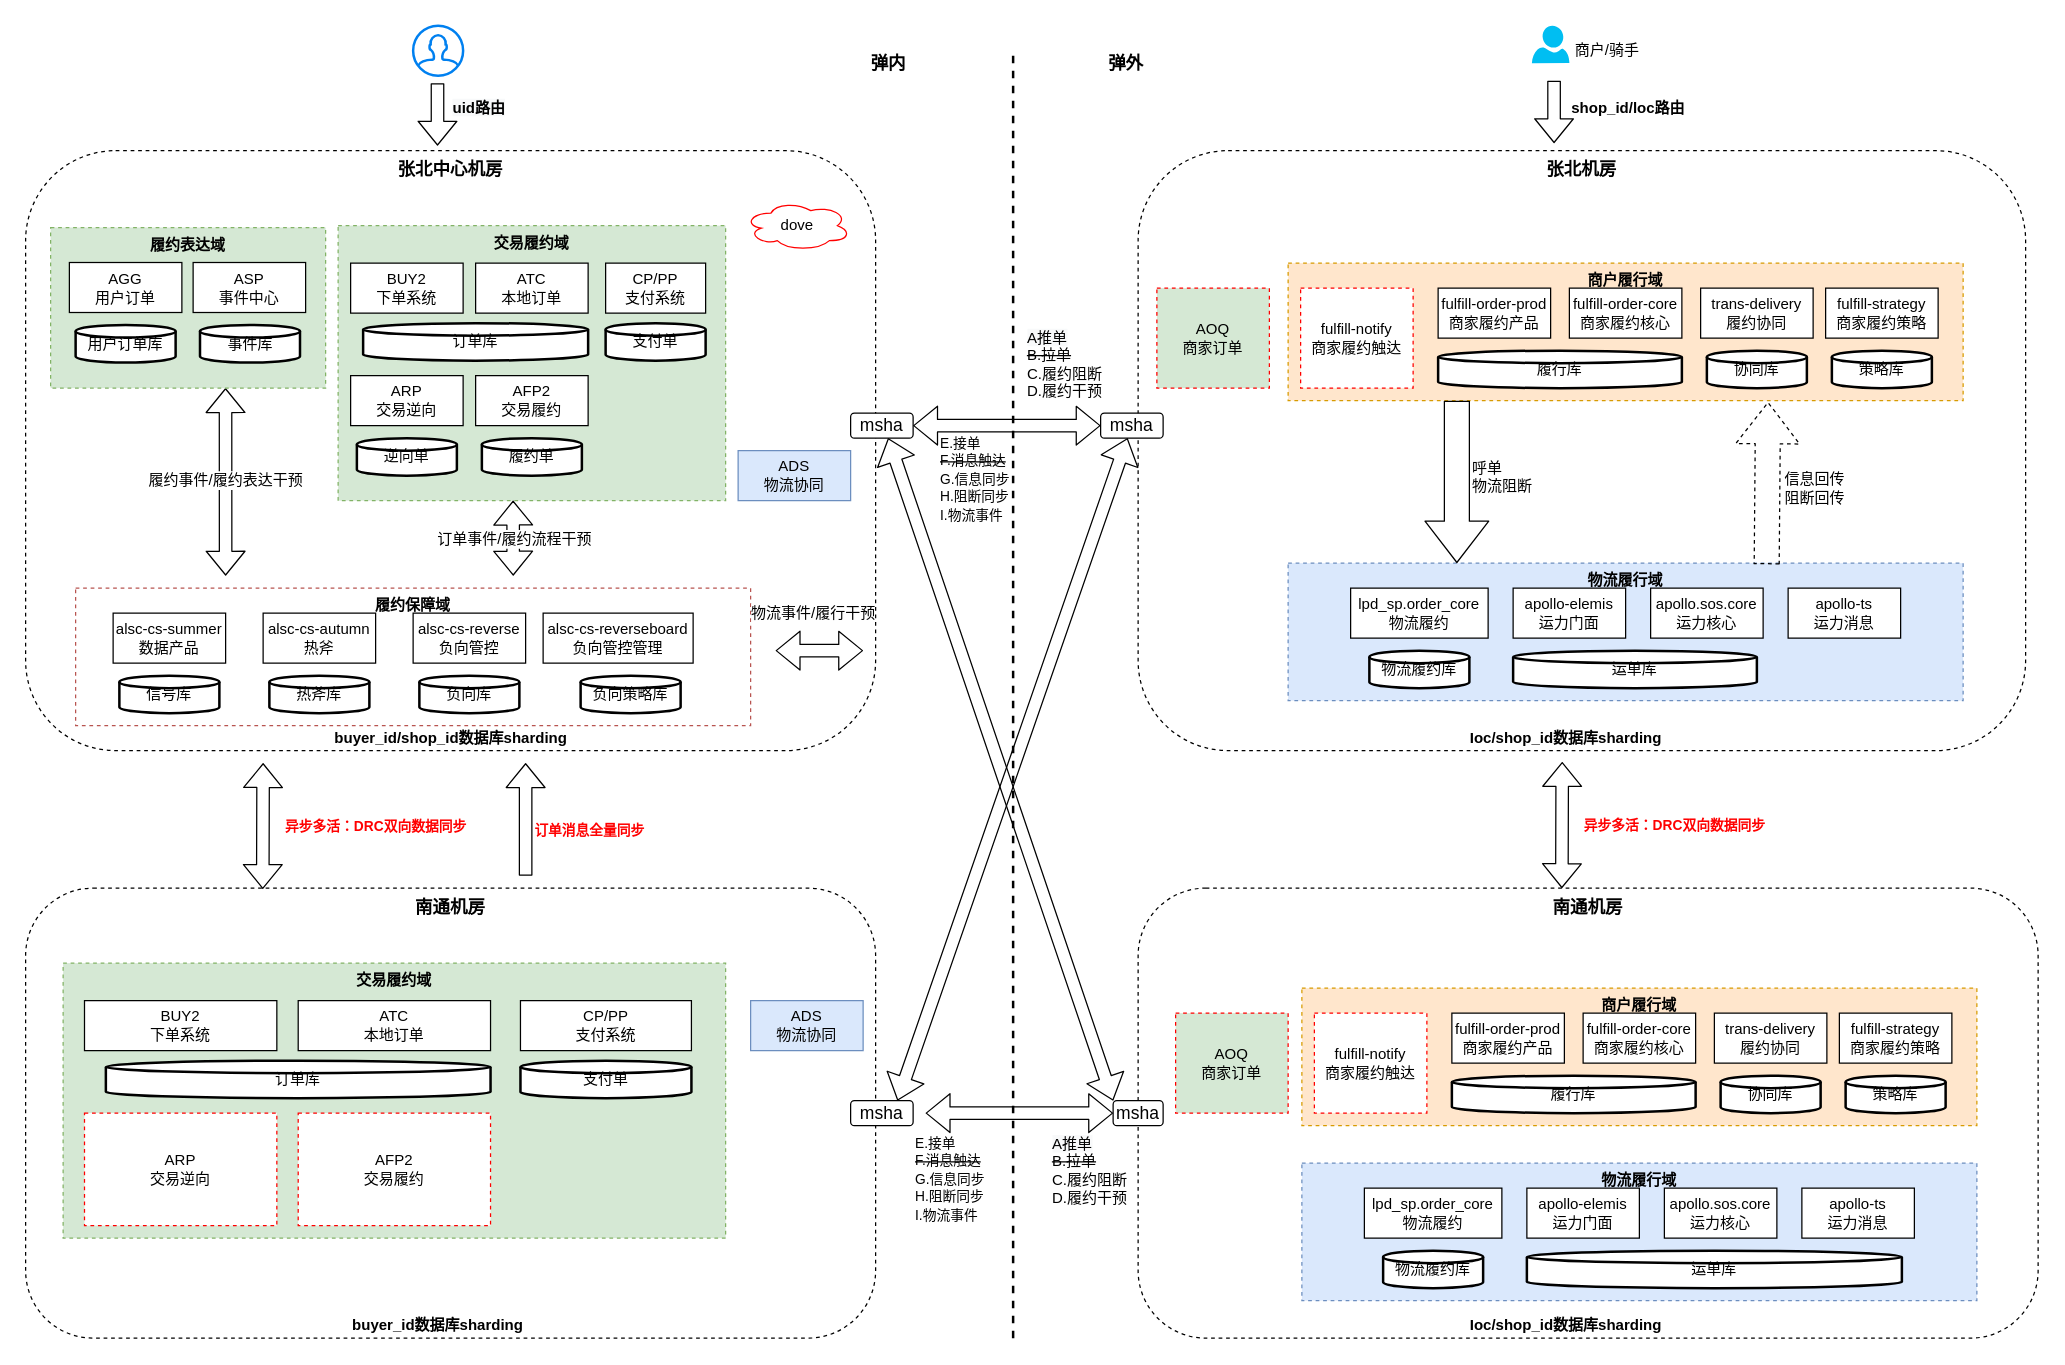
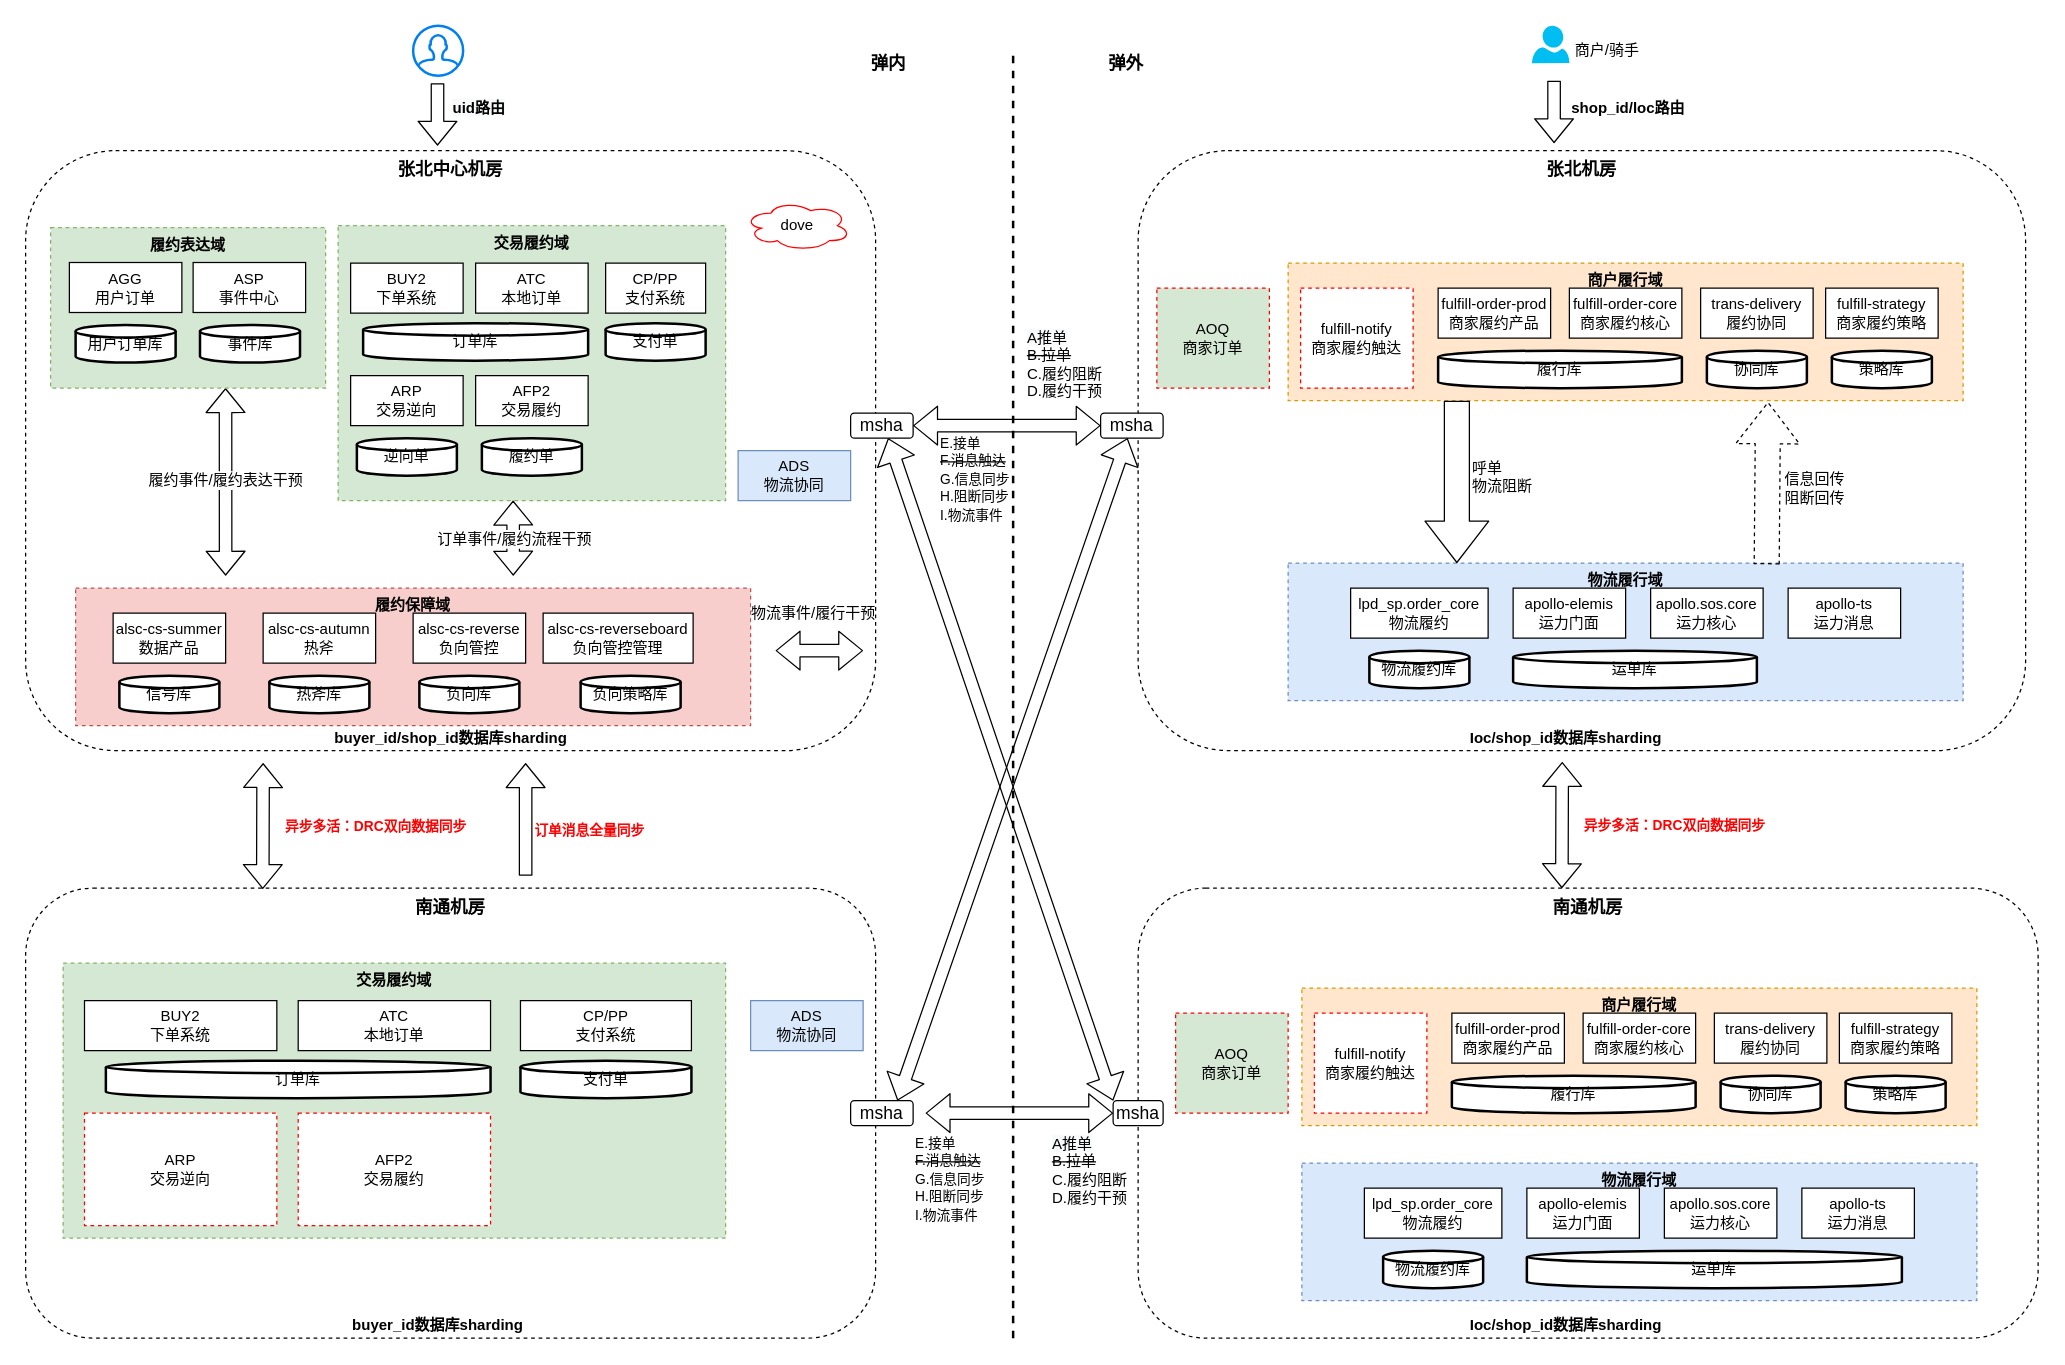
- <mxCell id="6" value="&lt;b&gt;履约保障域&lt;/b&gt;" style="rounded=0;whiteSpace=wrap;html=1;dashed=1;fillColor=#ffffff;strokeColor=#b85450;verticalAlign=top;" vertex="1" parent="5"><mxGeometry width="540" height="110" as="geometry" /></mxCell>
+ <mxCell id="6" value="&lt;b&gt;履约保障域&lt;/b&gt;" style="rounded=0;whiteSpace=wrap;html=1;dashed=1;fillColor=#f8cecc;strokeColor=#b85450;verticalAlign=top;" vertex="1" parent="5"><mxGeometry width="540" height="110" as="geometry" /></mxCell>
